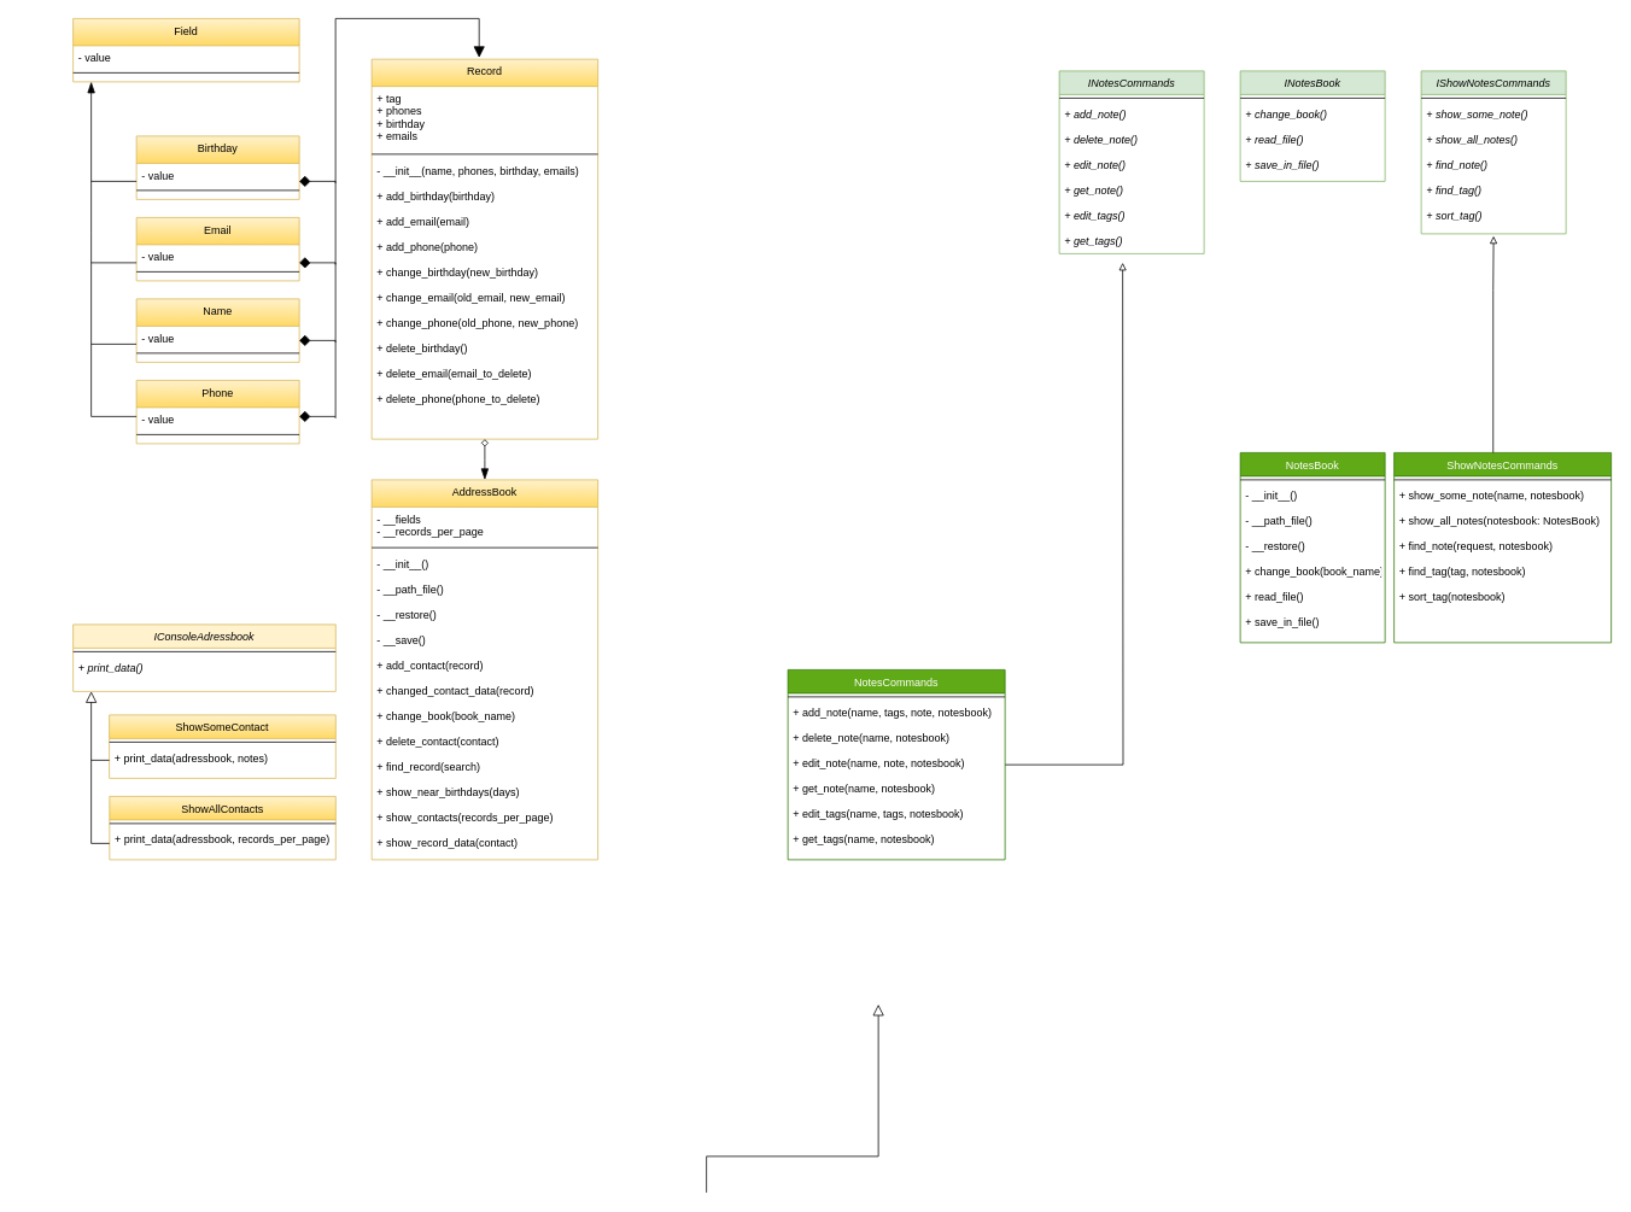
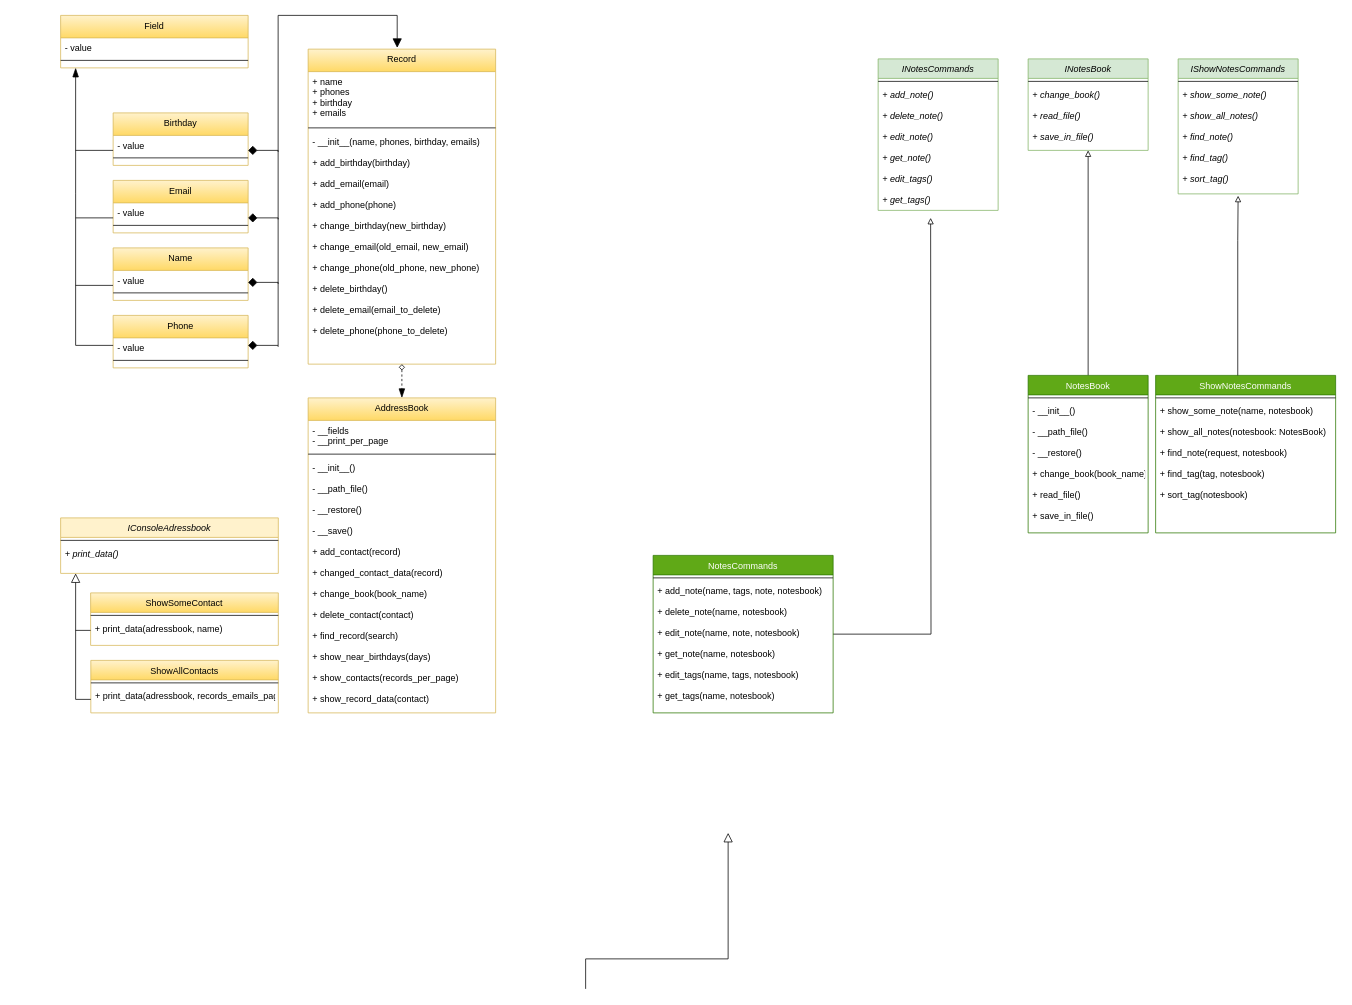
- <mxCell id="49" value="+ tag&#10;+ phones&#10;+ birthday&#10;+ emails" style="text;align=left;verticalAlign=top;spacingLeft=4;spacingRight=4;overflow=hidden;rotatable=0;points=[[0,0.5],[1,0.5]];portConstraint=eastwest;fontStyle=0" vertex="1" parent="48"><mxGeometry y="30" width="250" height="70" as="geometry" /></mxCell>
+ <mxCell id="49" value="+ name&#10;+ phones&#10;+ birthday&#10;+ emails" style="text;align=left;verticalAlign=top;spacingLeft=4;spacingRight=4;overflow=hidden;rotatable=0;points=[[0,0.5],[1,0.5]];portConstraint=eastwest;fontStyle=0" vertex="1" parent="48"><mxGeometry y="30" width="250" height="70" as="geometry" /></mxCell>
+ <mxCell id="8" style="edgeStyle=orthogonalEdgeStyle;rounded=0;orthogonalLoop=1;jettySize=auto;html=1;entryX=0.5;entryY=1;entryDx=0;entryDy=0;endArrow=block;endFill=0;" edge="1" parent="1" source="9" target="2"><mxGeometry relative="1" as="geometry" /></mxCell>
- <mxCell id="68" value="" style="endArrow=blockThin;endSize=10;endFill=1;shadow=0;strokeWidth=1;rounded=0;edgeStyle=elbowEdgeStyle;elbow=vertical;entryX=0.5;entryY=0;entryDx=0;entryDy=0;exitX=0.5;exitY=1;exitDx=0;exitDy=0;startArrow=diamond;startFill=0;targetPerimeterSpacing=10;sourcePerimeterSpacing=6;" edge="1" parent="1" source="48" target="53"><mxGeometry width="160" relative="1" as="geometry"><mxPoint x="730" y="440" as="sourcePoint" /><mxPoint x="730" y="480" as="targetPoint" /><Array as="points" /></mxGeometry></mxCell>
+ <mxCell id="68" value="" style="endArrow=blockThin;endSize=10;endFill=1;shadow=0;strokeWidth=1;rounded=0;edgeStyle=elbowEdgeStyle;elbow=vertical;entryX=0.5;entryY=0;entryDx=0;entryDy=0;exitX=0.5;exitY=1;exitDx=0;exitDy=0;startArrow=diamond;startFill=0;targetPerimeterSpacing=10;sourcePerimeterSpacing=6;dashed=1;" edge="1" parent="1" source="48" target="53"><mxGeometry width="160" relative="1" as="geometry"><mxPoint x="730" y="440" as="sourcePoint" /><mxPoint x="730" y="480" as="targetPoint" /><Array as="points" /></mxGeometry></mxCell>
- <mxCell id="54" value="- __fields&#10;- __records_per_page" style="text;align=left;verticalAlign=top;spacingLeft=4;spacingRight=4;overflow=hidden;rotatable=0;points=[[0,0.5],[1,0.5]];portConstraint=eastwest;fontStyle=0" vertex="1" parent="53"><mxGeometry y="30" width="250" height="40" as="geometry" /></mxCell>
+ <mxCell id="54" value="- __fields&#10;- __print_per_page" style="text;align=left;verticalAlign=top;spacingLeft=4;spacingRight=4;overflow=hidden;rotatable=0;points=[[0,0.5],[1,0.5]];portConstraint=eastwest;fontStyle=0" vertex="1" parent="53"><mxGeometry y="30" width="250" height="40" as="geometry" /></mxCell>
- <mxCell id="28" value="+ print_data(adressbook, notes)" style="text;align=left;verticalAlign=top;spacingLeft=4;spacingRight=4;overflow=hidden;rotatable=0;points=[[0,0.5],[1,0.5]];portConstraint=eastwest;fontStyle=0" vertex="1" parent="26"><mxGeometry y="34" width="250.25" height="36" as="geometry" /></mxCell>
+ <mxCell id="28" value="+ print_data(adressbook, name)" style="text;align=left;verticalAlign=top;spacingLeft=4;spacingRight=4;overflow=hidden;rotatable=0;points=[[0,0.5],[1,0.5]];portConstraint=eastwest;fontStyle=0" vertex="1" parent="26"><mxGeometry y="34" width="250.25" height="36" as="geometry" /></mxCell>
- <mxCell id="31" value="+ print_data(adressbook, records_per_page)" style="text;align=left;verticalAlign=top;spacingLeft=4;spacingRight=4;overflow=hidden;rotatable=0;points=[[0,0.5],[1,0.5]];portConstraint=eastwest;fontStyle=0" vertex="1" parent="29"><mxGeometry y="34" width="250" height="36" as="geometry" /></mxCell>
+ <mxCell id="31" value="+ print_data(adressbook, records_emails_page)" style="text;align=left;verticalAlign=top;spacingLeft=4;spacingRight=4;overflow=hidden;rotatable=0;points=[[0,0.5],[1,0.5]];portConstraint=eastwest;fontStyle=0" vertex="1" parent="29"><mxGeometry y="34" width="250" height="36" as="geometry" /></mxCell>
